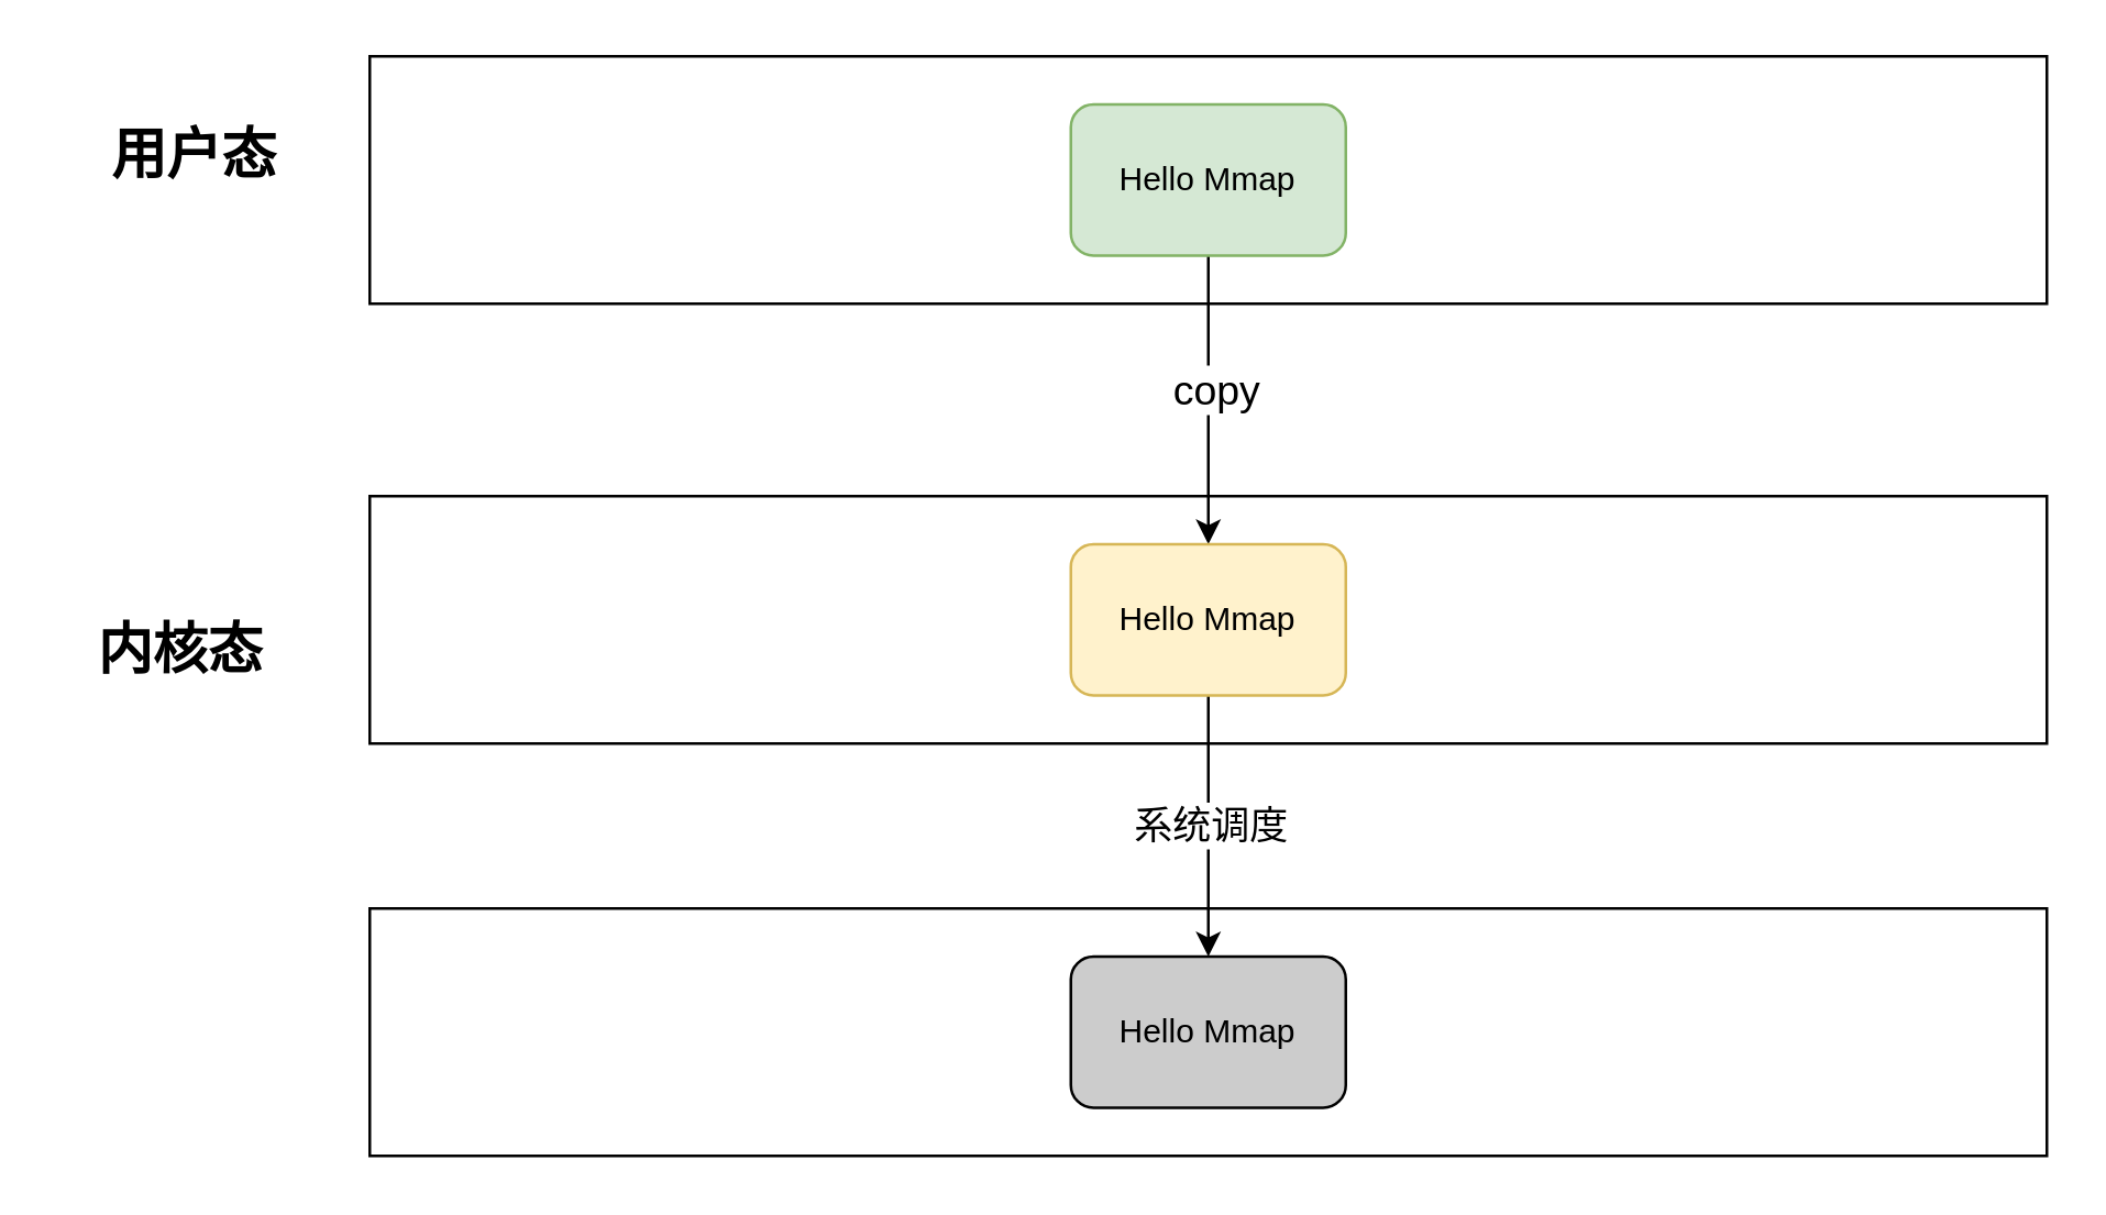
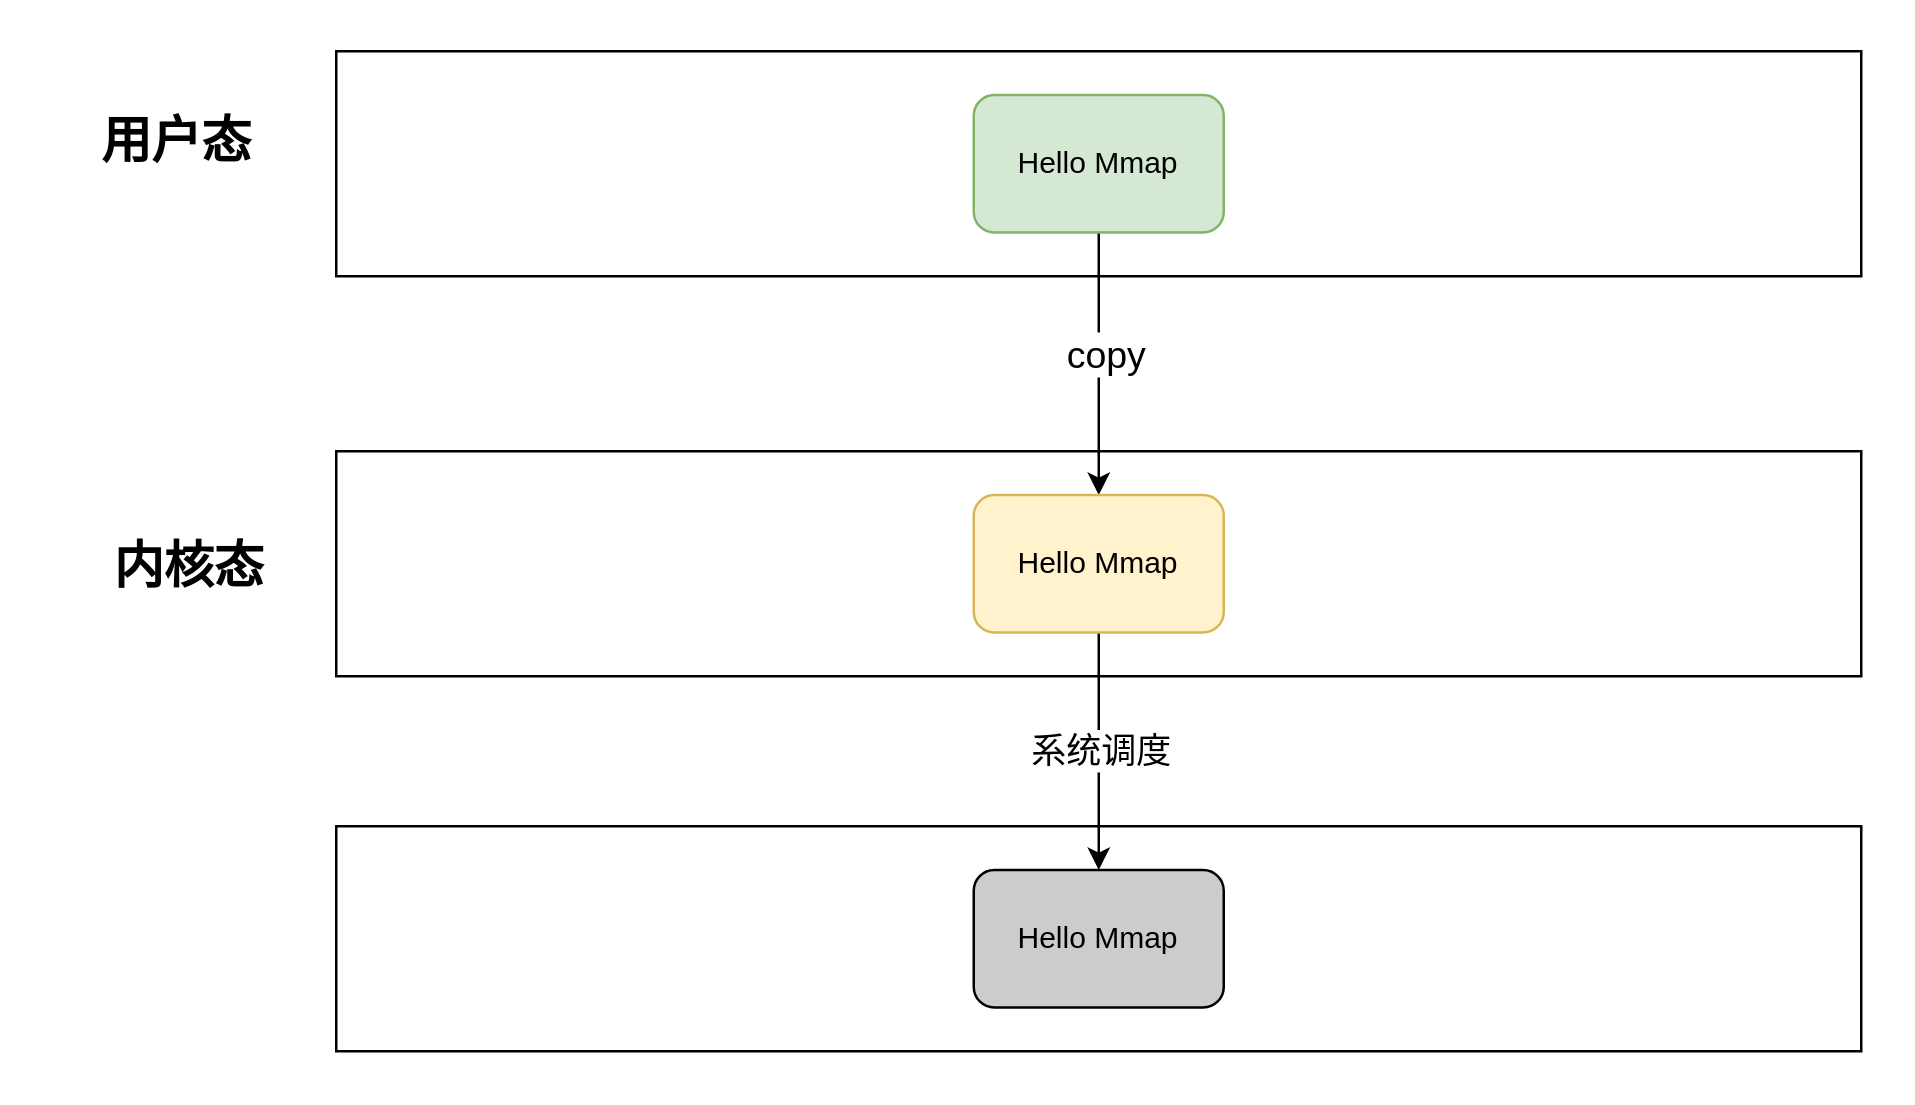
- <mxCell id="6" value="&lt;font style=&quot;font-size: 20px&quot;&gt;内核态&lt;/font&gt;" style="text;strokeColor=none;fillColor=none;html=1;fontSize=24;fontStyle=1;verticalAlign=middle;align=center;rounded=0;sketch=0;" vertex="1" parent="1"><mxGeometry x="15" y="215" width="100" height="40" as="geometry" /></mxCell>
+ <mxCell id="6" value="&lt;font style=&quot;font-size: 20px&quot;&gt;内核态&lt;/font&gt;" style="text;strokeColor=none;fillColor=none;html=1;fontSize=24;fontStyle=1;verticalAlign=middle;align=center;rounded=0;sketch=0;" vertex="1" parent="1"><mxGeometry x="25" y="205" width="100" height="40" as="geometry" /></mxCell>
